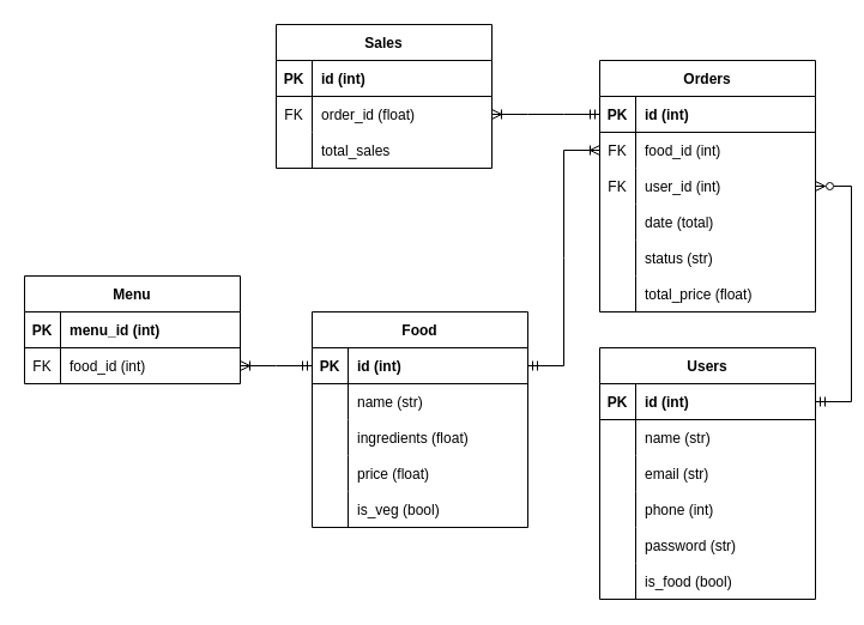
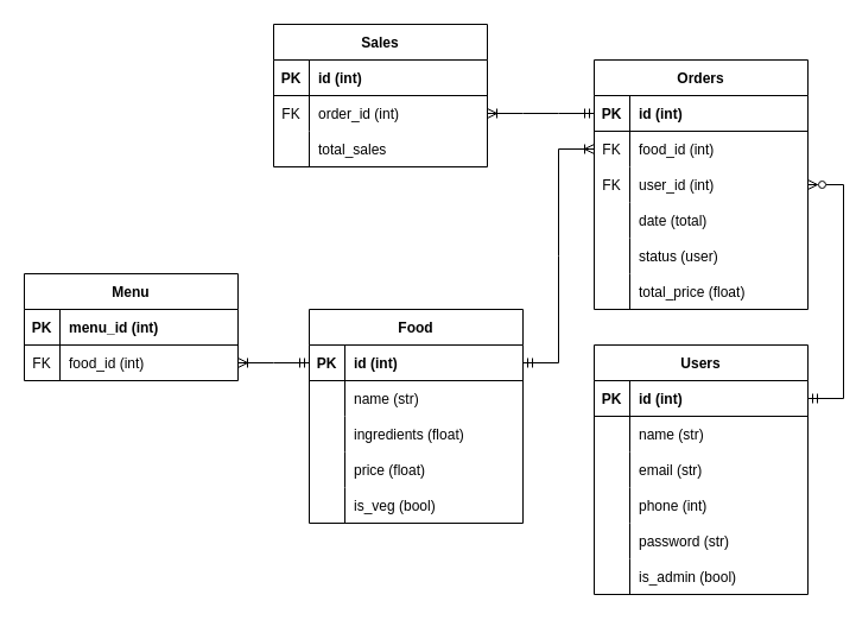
- <mxCell id="71" value="order_id (float)" style="shape=partialRectangle;connectable=0;fillColor=none;top=0;left=0;bottom=0;right=0;align=left;spacingLeft=6;overflow=hidden;" parent="69" vertex="1"><mxGeometry x="30" width="150" height="30" as="geometry"><mxRectangle width="150" height="30" as="alternateBounds" /></mxGeometry></mxCell>
+ <mxCell id="71" value="order_id (int)" style="shape=partialRectangle;connectable=0;fillColor=none;top=0;left=0;bottom=0;right=0;align=left;spacingLeft=6;overflow=hidden;" parent="69" vertex="1"><mxGeometry x="30" width="150" height="30" as="geometry"><mxRectangle width="150" height="30" as="alternateBounds" /></mxGeometry></mxCell>
- <mxCell id="41" value="status (str)" style="shape=partialRectangle;connectable=0;fillColor=none;top=0;left=0;bottom=0;right=0;align=left;spacingLeft=6;overflow=hidden;" parent="39" vertex="1"><mxGeometry x="30" width="150" height="30" as="geometry"><mxRectangle width="150" height="30" as="alternateBounds" /></mxGeometry></mxCell>
+ <mxCell id="41" value="status (user)" style="shape=partialRectangle;connectable=0;fillColor=none;top=0;left=0;bottom=0;right=0;align=left;spacingLeft=6;overflow=hidden;" parent="39" vertex="1"><mxGeometry x="30" width="150" height="30" as="geometry"><mxRectangle width="150" height="30" as="alternateBounds" /></mxGeometry></mxCell>
- <mxCell id="64" value="is_food (bool)" style="shape=partialRectangle;connectable=0;fillColor=none;top=0;left=0;bottom=0;right=0;align=left;spacingLeft=6;overflow=hidden;" parent="62" vertex="1"><mxGeometry x="30" width="150" height="30" as="geometry"><mxRectangle width="150" height="30" as="alternateBounds" /></mxGeometry></mxCell>
+ <mxCell id="64" value="is_admin (bool)" style="shape=partialRectangle;connectable=0;fillColor=none;top=0;left=0;bottom=0;right=0;align=left;spacingLeft=6;overflow=hidden;" parent="62" vertex="1"><mxGeometry x="30" width="150" height="30" as="geometry"><mxRectangle width="150" height="30" as="alternateBounds" /></mxGeometry></mxCell>
